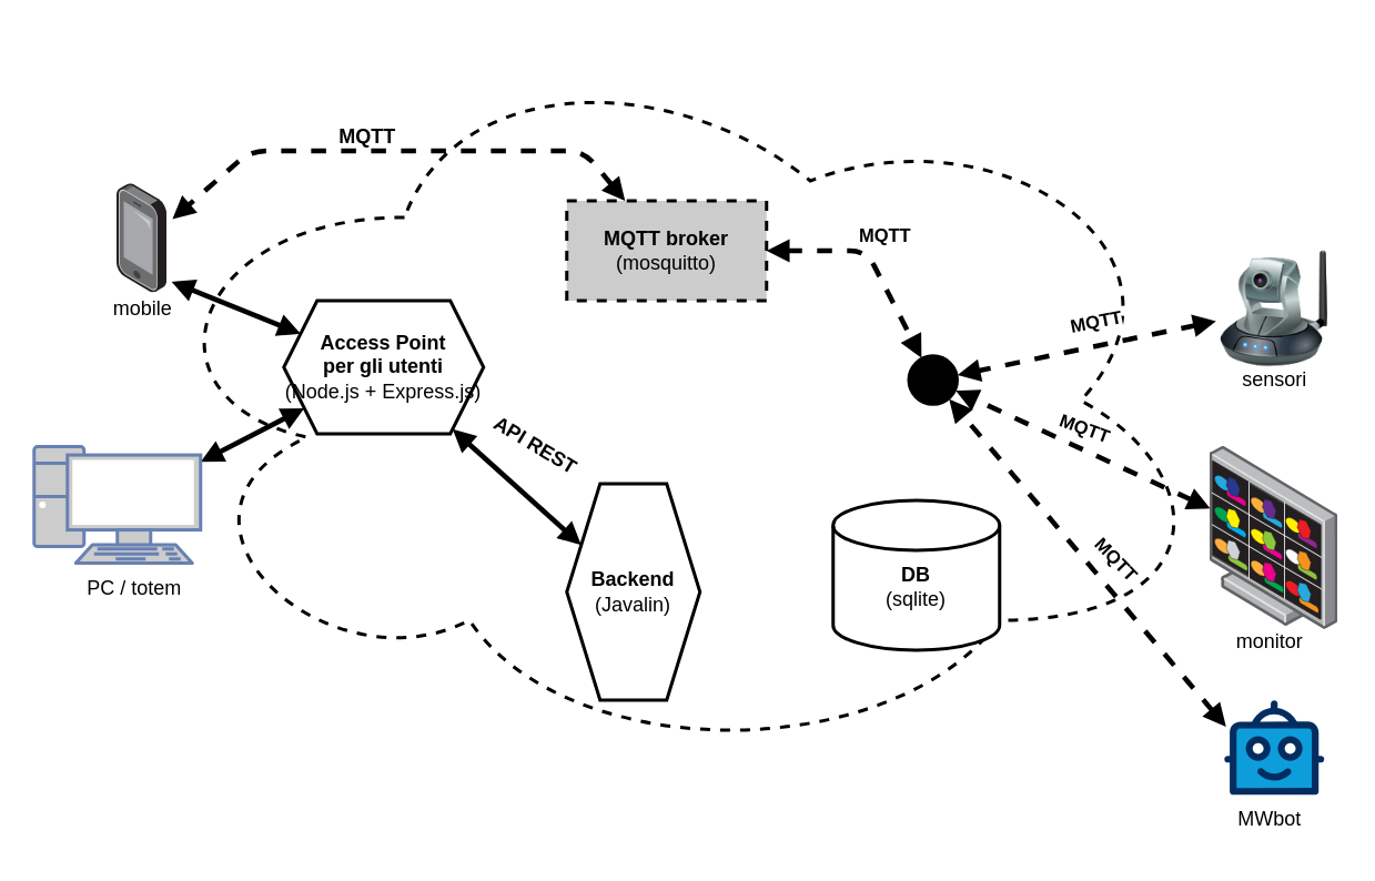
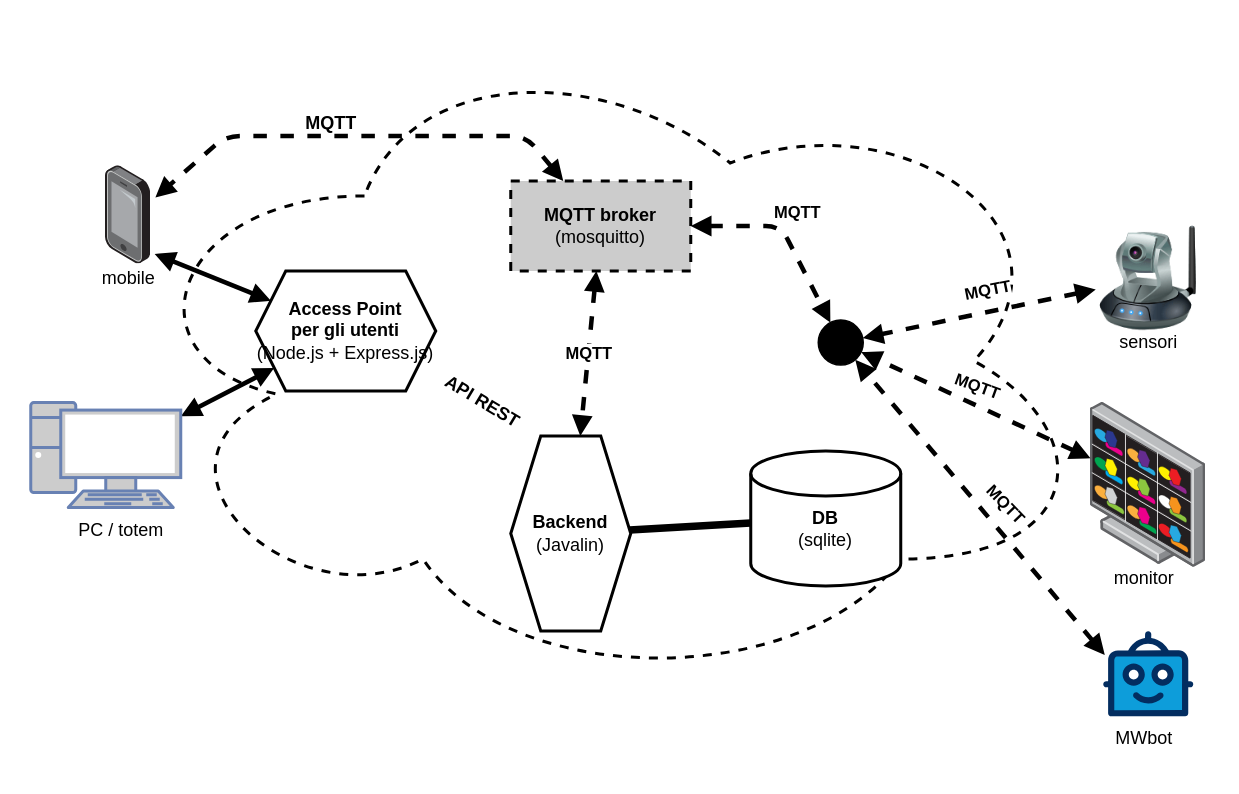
+ <mxCell id="12" value="&lt;b&gt;MQTT&lt;/b&gt;" style="edgeStyle=none;html=1;dashed=1;strokeWidth=3;startArrow=block;startFill=1;endArrow=block;endFill=1;" parent="1" source="20" target="11" edge="1"><mxGeometry relative="1" as="geometry" /></mxCell>
- <mxCell id="4" value="" style="edgeStyle=none;html=1;strokeWidth=3;endArrow=block;endFill=1;startArrow=block;startFill=1;" parent="1" source="6" target="11" edge="1"><mxGeometry x="-0.094" y="-21" relative="1" as="geometry"><Array as="points" /><mxPoint as="offset" /></mxGeometry></mxCell>
+ <mxCell id="10" style="edgeStyle=none;html=1;endArrow=none;endFill=0;strokeWidth=5;" parent="1" source="11" target="3" edge="1"><mxGeometry relative="1" as="geometry" /></mxCell>
